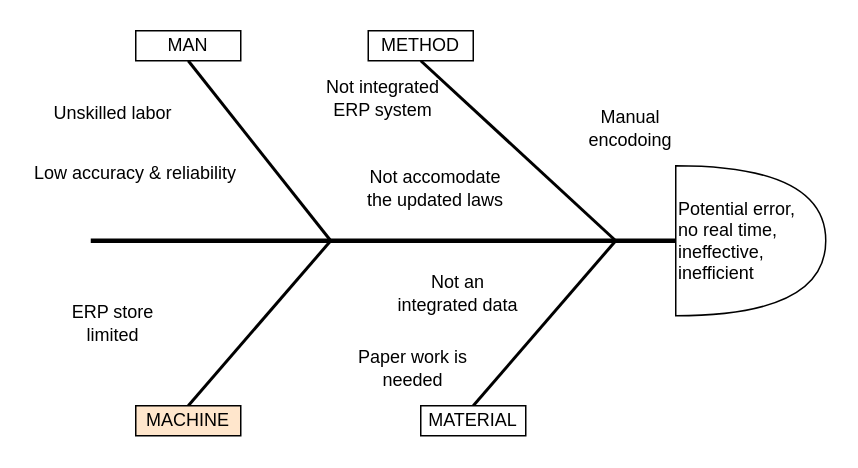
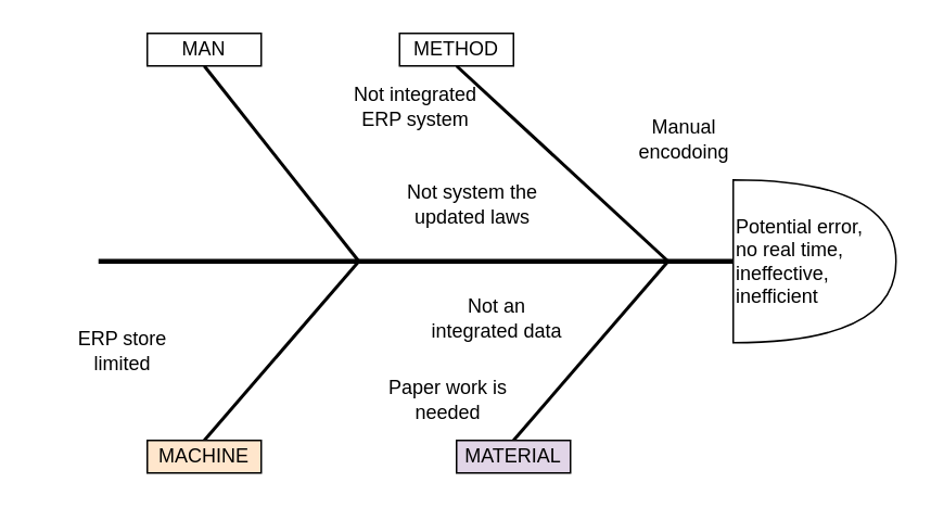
- <mxCell id="12" value="Unskilled labor" style="text;html=1;strokeColor=none;fillColor=none;align=center;verticalAlign=middle;whiteSpace=wrap;rounded=0;" vertex="1" parent="1"><mxGeometry x="30" y="60" width="90" height="30" as="geometry" /></mxCell>
- <mxCell id="13" value="Low accuracy &amp;amp; reliability" style="text;html=1;strokeColor=none;fillColor=none;align=center;verticalAlign=middle;whiteSpace=wrap;rounded=0;" vertex="1" parent="1"><mxGeometry x="20" y="100" width="140" height="30" as="geometry" /></mxCell>
- <mxCell id="15" value="Not accomodate the updated laws" style="text;html=1;strokeColor=none;fillColor=none;align=center;verticalAlign=middle;whiteSpace=wrap;rounded=0;" vertex="1" parent="1"><mxGeometry x="240" y="110" width="100" height="30" as="geometry" /></mxCell>
+ <mxCell id="15" value="Not system the updated laws" style="text;html=1;strokeColor=none;fillColor=none;align=center;verticalAlign=middle;whiteSpace=wrap;rounded=0;" vertex="1" parent="1"><mxGeometry x="240" y="110" width="100" height="30" as="geometry" /></mxCell>
- <mxCell id="10" value="MATERIAL" style="rounded=0;whiteSpace=wrap;html=1;" vertex="1" parent="1"><mxGeometry x="280" y="270" width="70" height="20" as="geometry" /></mxCell>
+ <mxCell id="10" value="MATERIAL" style="rounded=0;whiteSpace=wrap;html=1;fillColor=#e1d5e7;" vertex="1" parent="1"><mxGeometry x="280" y="270" width="70" height="20" as="geometry" /></mxCell>
